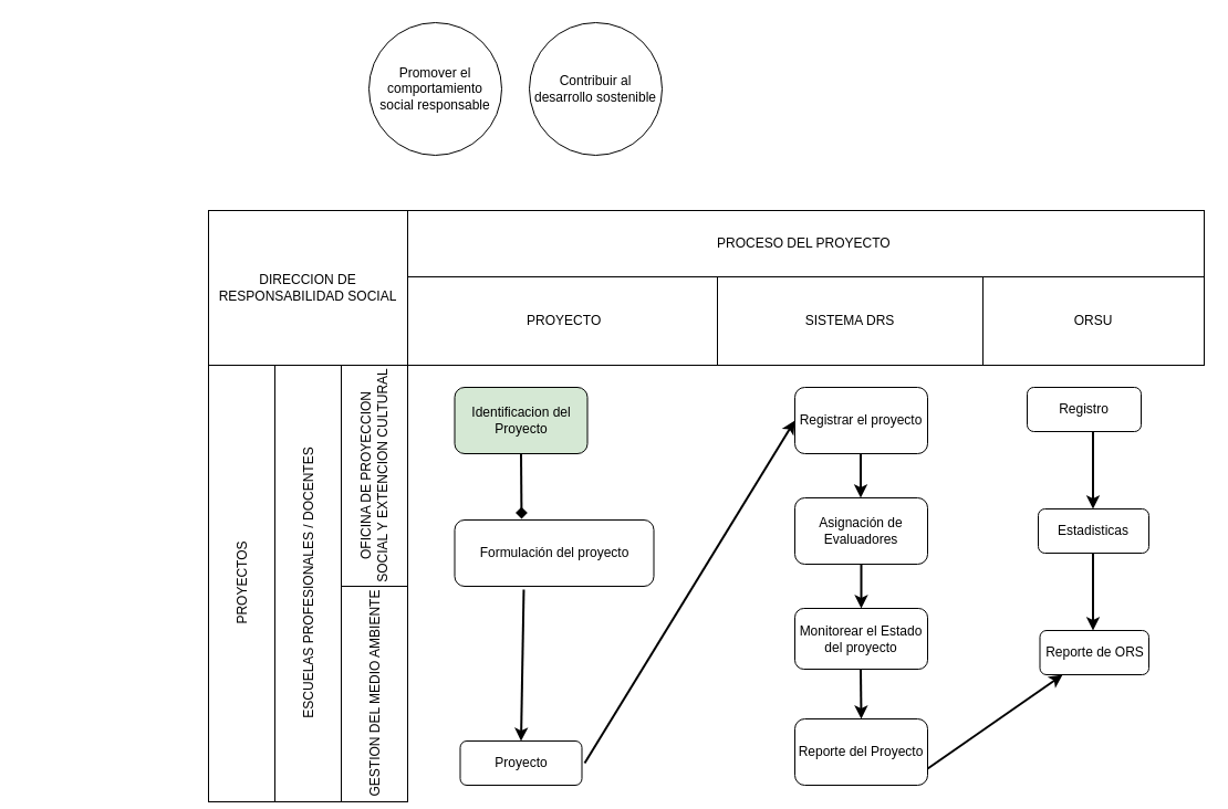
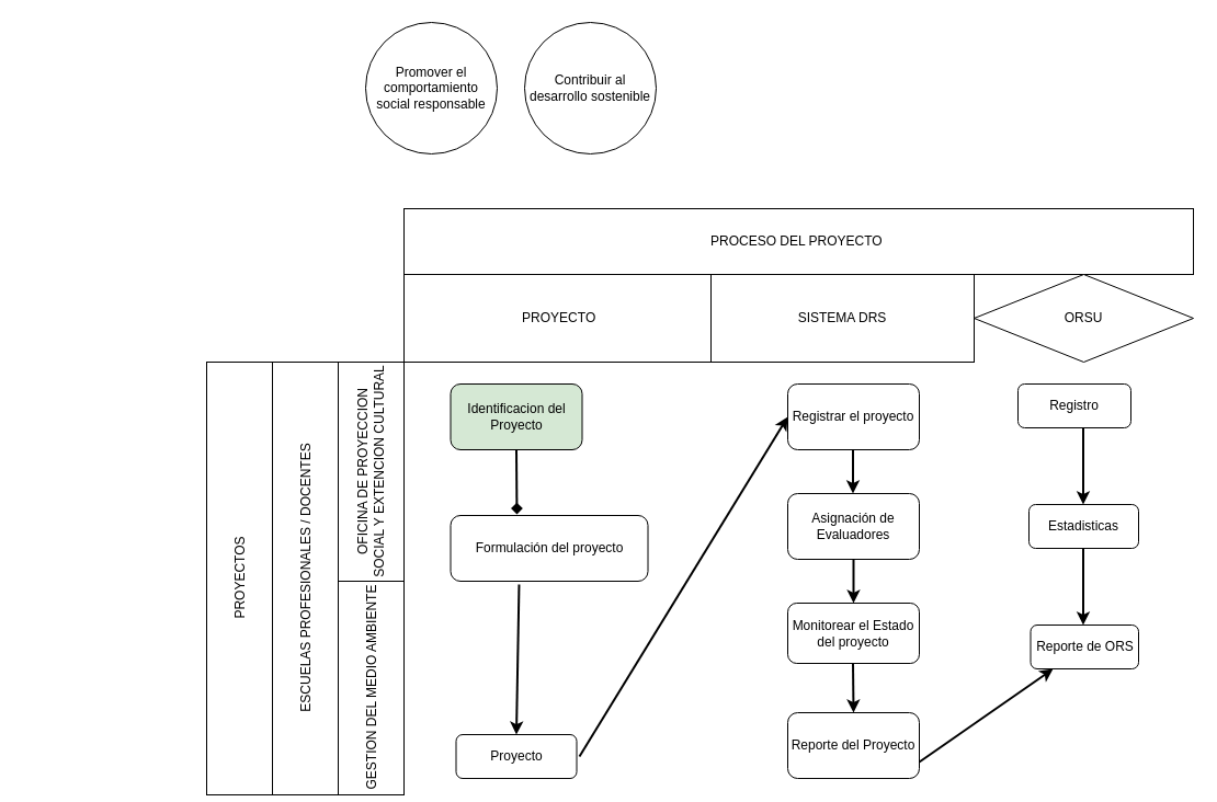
- <mxCell id="11" value="DIRECCION DE RESPONSABILIDAD SOCIAL" style="rounded=0;whiteSpace=wrap;html=1;" vertex="1" parent="1"><mxGeometry x="188" y="190" width="180" height="140" as="geometry" /></mxCell>
- <mxCell id="12" value="ORSU" style="rounded=0;whiteSpace=wrap;html=1;" vertex="1" parent="1"><mxGeometry x="888" y="250" width="200" height="80" as="geometry" /></mxCell>
+ <mxCell id="12" value="ORSU" style="rhombus;whiteSpace=wrap;html=1;" vertex="1" parent="1"><mxGeometry x="888" y="250" width="200" height="80" as="geometry" /></mxCell>
